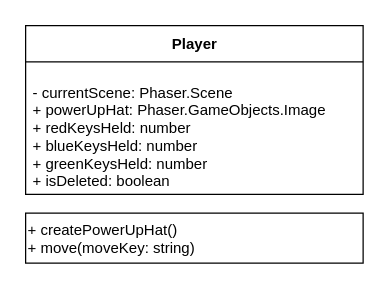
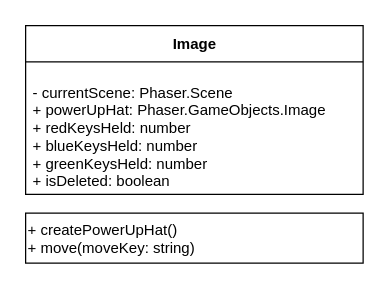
- <mxCell id="2" value="Player" style="swimlane;fontStyle=1;align=center;verticalAlign=middle;childLayout=stackLayout;horizontal=1;startSize=29;horizontalStack=0;resizeParent=1;resizeParentMax=0;resizeLast=0;collapsible=0;marginBottom=0;html=1;" parent="1" vertex="1"><mxGeometry x="20" y="20" width="270" height="135" as="geometry" /></mxCell>
+ <mxCell id="2" value="Image" style="swimlane;fontStyle=1;align=center;verticalAlign=middle;childLayout=stackLayout;horizontal=1;startSize=29;horizontalStack=0;resizeParent=1;resizeParentMax=0;resizeLast=0;collapsible=0;marginBottom=0;html=1;" parent="1" vertex="1"><mxGeometry x="20" y="20" width="270" height="135" as="geometry" /></mxCell>
